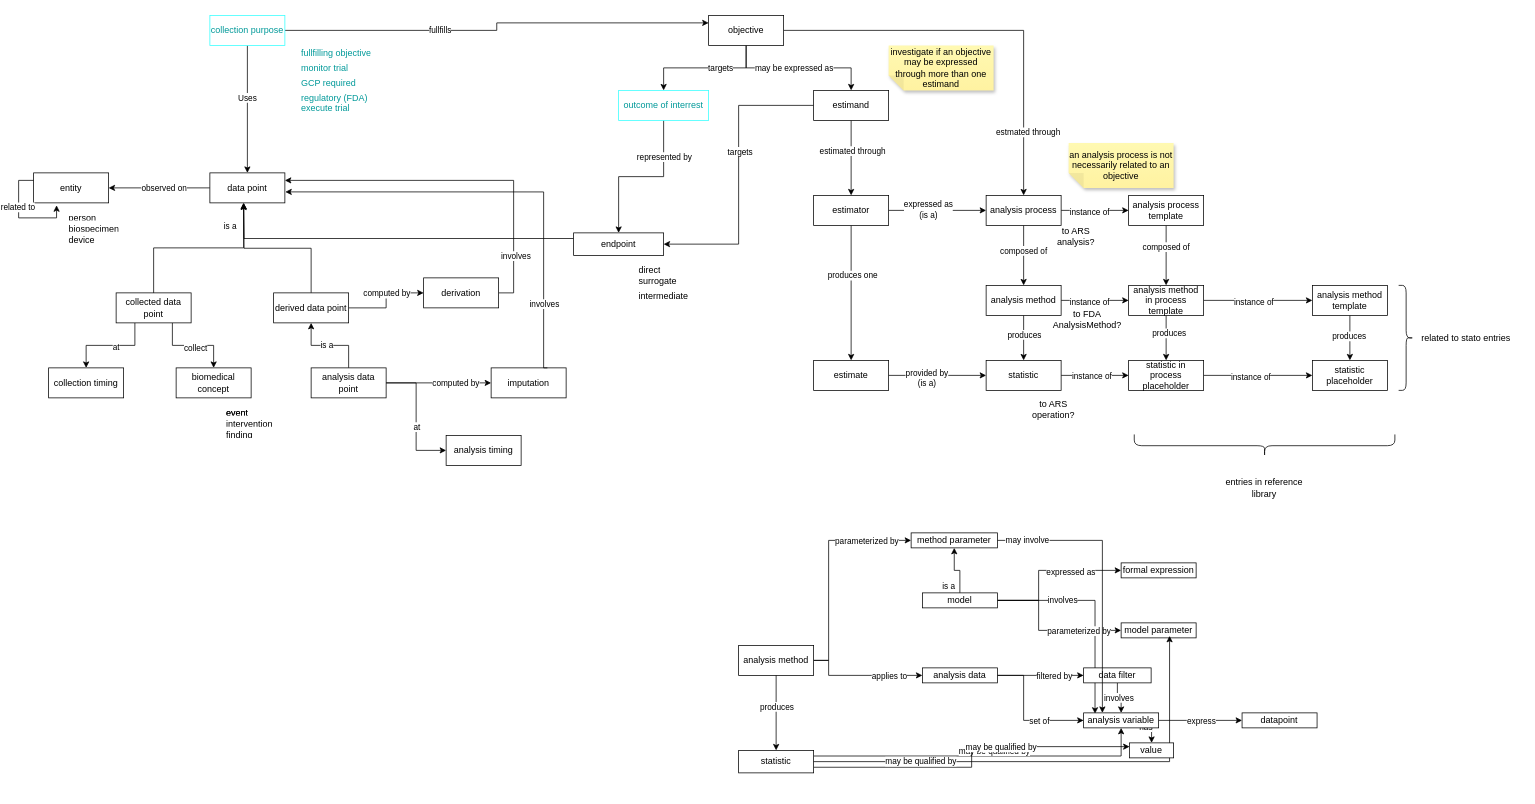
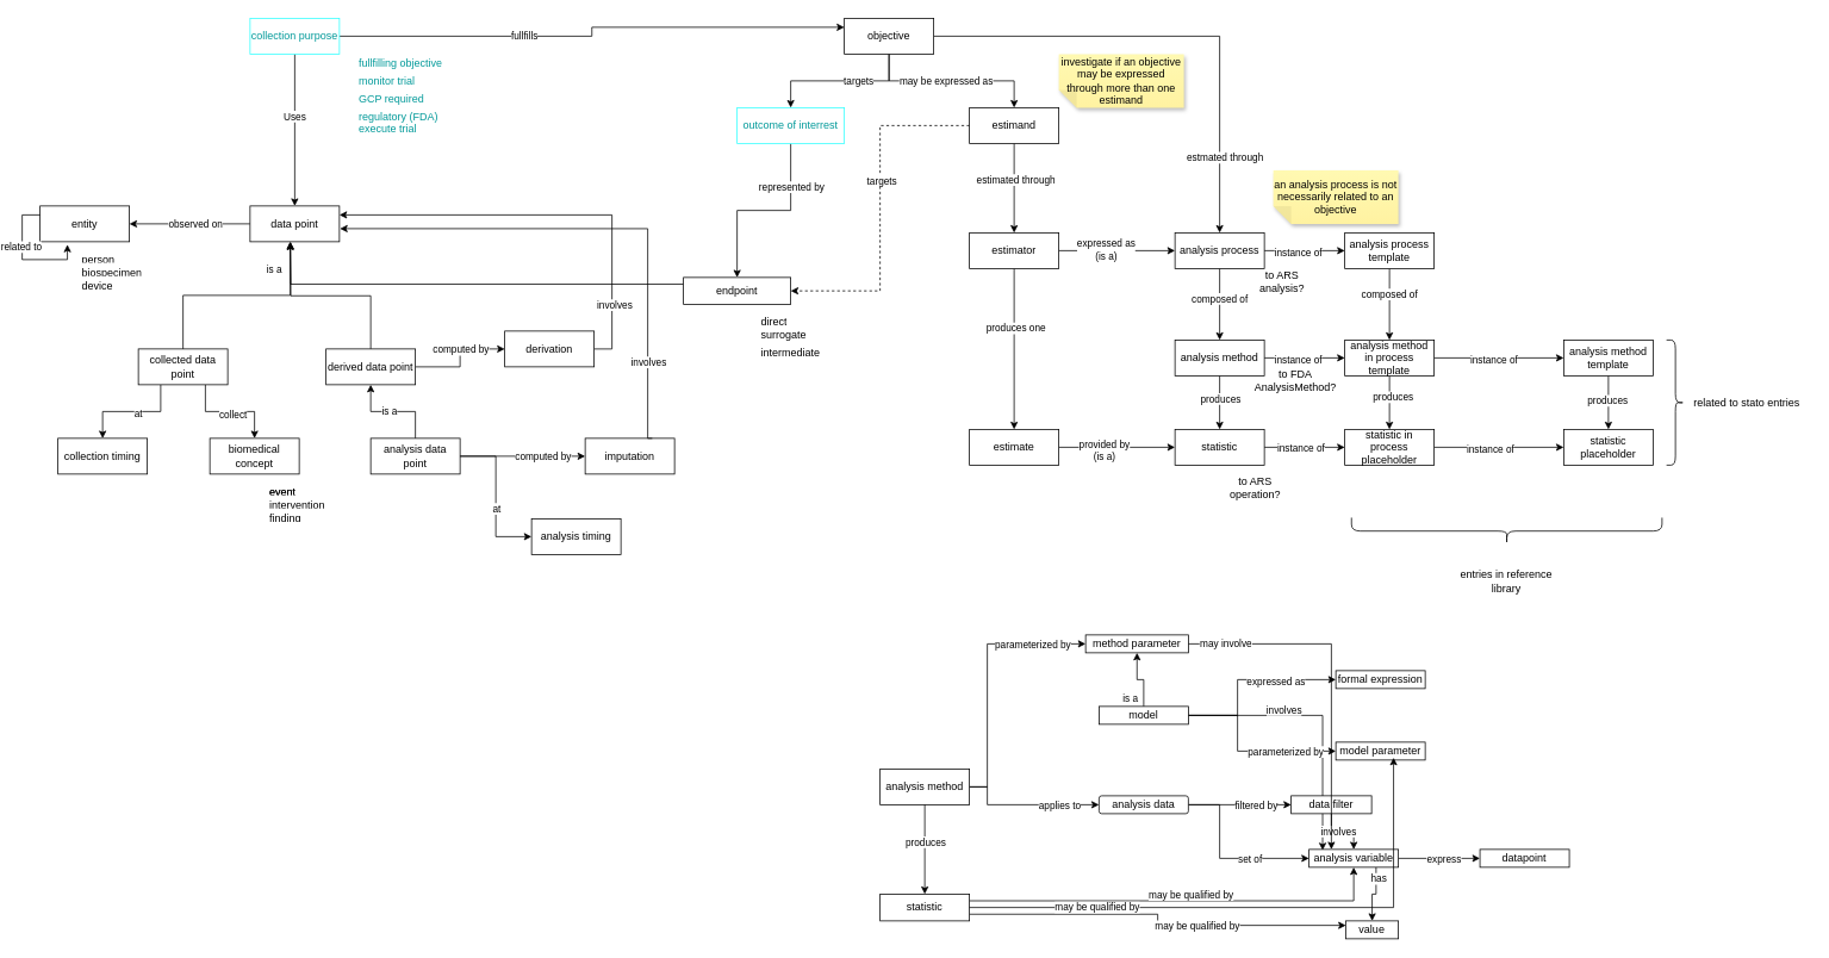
- <mxCell id="69" style="edgeStyle=orthogonalEdgeStyle;rounded=0;orthogonalLoop=1;jettySize=auto;html=1;exitX=0;exitY=0.5;exitDx=0;exitDy=0;entryX=1;entryY=0.5;entryDx=0;entryDy=0;" parent="1" source="73" target="47" edge="1"><mxGeometry relative="1" as="geometry" /></mxCell>
+ <mxCell id="69" style="edgeStyle=orthogonalEdgeStyle;rounded=0;orthogonalLoop=1;jettySize=auto;html=1;exitX=0;exitY=0.5;exitDx=0;exitDy=0;entryX=1;entryY=0.5;entryDx=0;entryDy=0;dashed=1;" parent="1" source="73" target="47" edge="1"><mxGeometry relative="1" as="geometry" /></mxCell>
- <mxCell id="152" value="analysis data" style="whiteSpace=wrap;html=1;align=center;" vertex="1" parent="1"><mxGeometry x="1205" y="890" width="100" height="20" as="geometry" /></mxCell>
+ <mxCell id="152" value="analysis data" style="whiteSpace=wrap;html=1;align=center;rounded=1;" vertex="1" parent="1"><mxGeometry x="1205" y="890" width="100" height="20" as="geometry" /></mxCell>
- <mxCell id="161" value="analysis variable" style="whiteSpace=wrap;html=1;align=center;" vertex="1" parent="1"><mxGeometry x="1420" y="950" width="100" height="20" as="geometry" /></mxCell>
+ <mxCell id="161" value="analysis variable" style="whiteSpace=wrap;html=1;align=center;" vertex="1" parent="1"><mxGeometry x="1440" y="950" width="100" height="20" as="geometry" /></mxCell>
- <mxCell id="176" value="value" style="whiteSpace=wrap;html=1;align=center;" vertex="1" parent="1"><mxGeometry x="1481.25" y="990" width="58.75" height="20" as="geometry" /></mxCell>
+ <mxCell id="176" value="value" style="whiteSpace=wrap;html=1;align=center;" vertex="1" parent="1"><mxGeometry x="1481.25" y="1030" width="58.75" height="20" as="geometry" /></mxCell>
